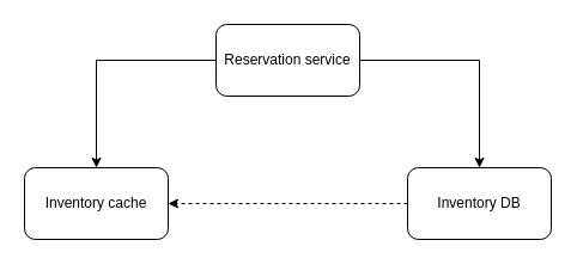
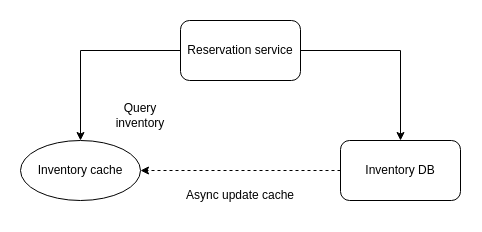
+ <mxCell id="8" value="Query inventory" style="text;html=1;align=center;verticalAlign=middle;whiteSpace=wrap;rounded=0;" vertex="1" parent="1"><mxGeometry x="100" y="100" width="80" height="30" as="geometry" /></mxCell>
- <mxCell id="2" value="Inventory cache" style="rounded=1;whiteSpace=wrap;html=1;" vertex="1" parent="1"><mxGeometry x="20" y="140" width="120" height="60" as="geometry" /></mxCell>
+ <mxCell id="2" value="Inventory cache" style="ellipse;whiteSpace=wrap;html=1;" vertex="1" parent="1"><mxGeometry x="20" y="140" width="120" height="60" as="geometry" /></mxCell>
+ <mxCell id="9" value="Async update cache" style="text;html=1;align=center;verticalAlign=middle;whiteSpace=wrap;rounded=0;" vertex="1" parent="1"><mxGeometry x="180" y="180" width="120" height="30" as="geometry" /></mxCell>
